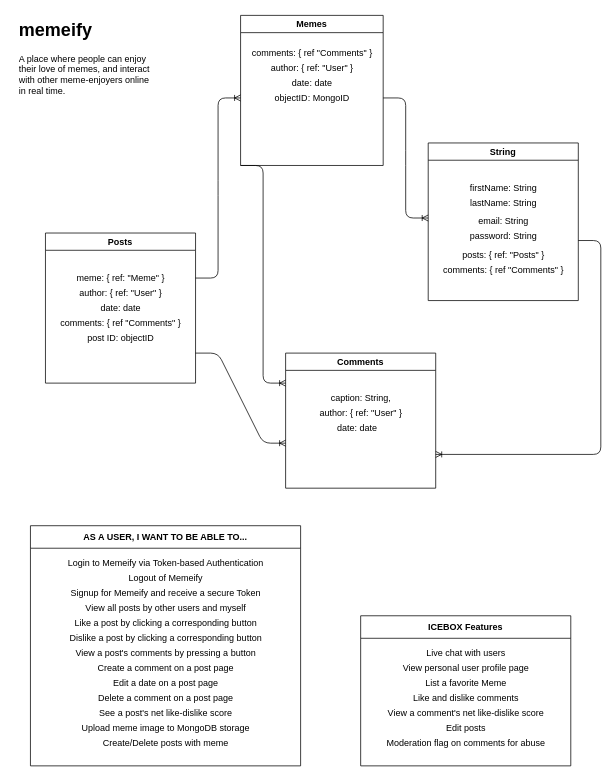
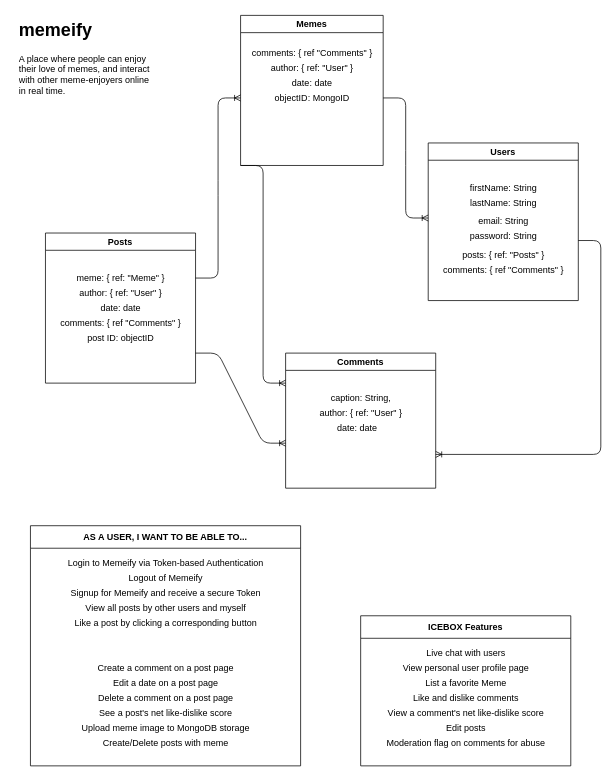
- <mxCell id="8" value="String" style="swimlane;" vertex="1" parent="1"><mxGeometry x="570" y="190" width="200" height="210" as="geometry" /></mxCell>
+ <mxCell id="8" value="Users" style="swimlane;" vertex="1" parent="1"><mxGeometry x="570" y="190" width="200" height="210" as="geometry" /></mxCell>
- <mxCell id="33" value="Dislike a post by clicking a corresponding button" style="text;html=1;align=center;verticalAlign=middle;resizable=0;points=[];autosize=1;strokeColor=none;" vertex="1" parent="27"><mxGeometry x="45" y="140" width="270" height="20" as="geometry" /></mxCell>
- <mxCell id="34" value="View a post's comments by pressing a button" style="text;html=1;align=center;verticalAlign=middle;resizable=0;points=[];autosize=1;strokeColor=none;" vertex="1" parent="27"><mxGeometry x="50" y="160" width="260" height="20" as="geometry" /></mxCell>
